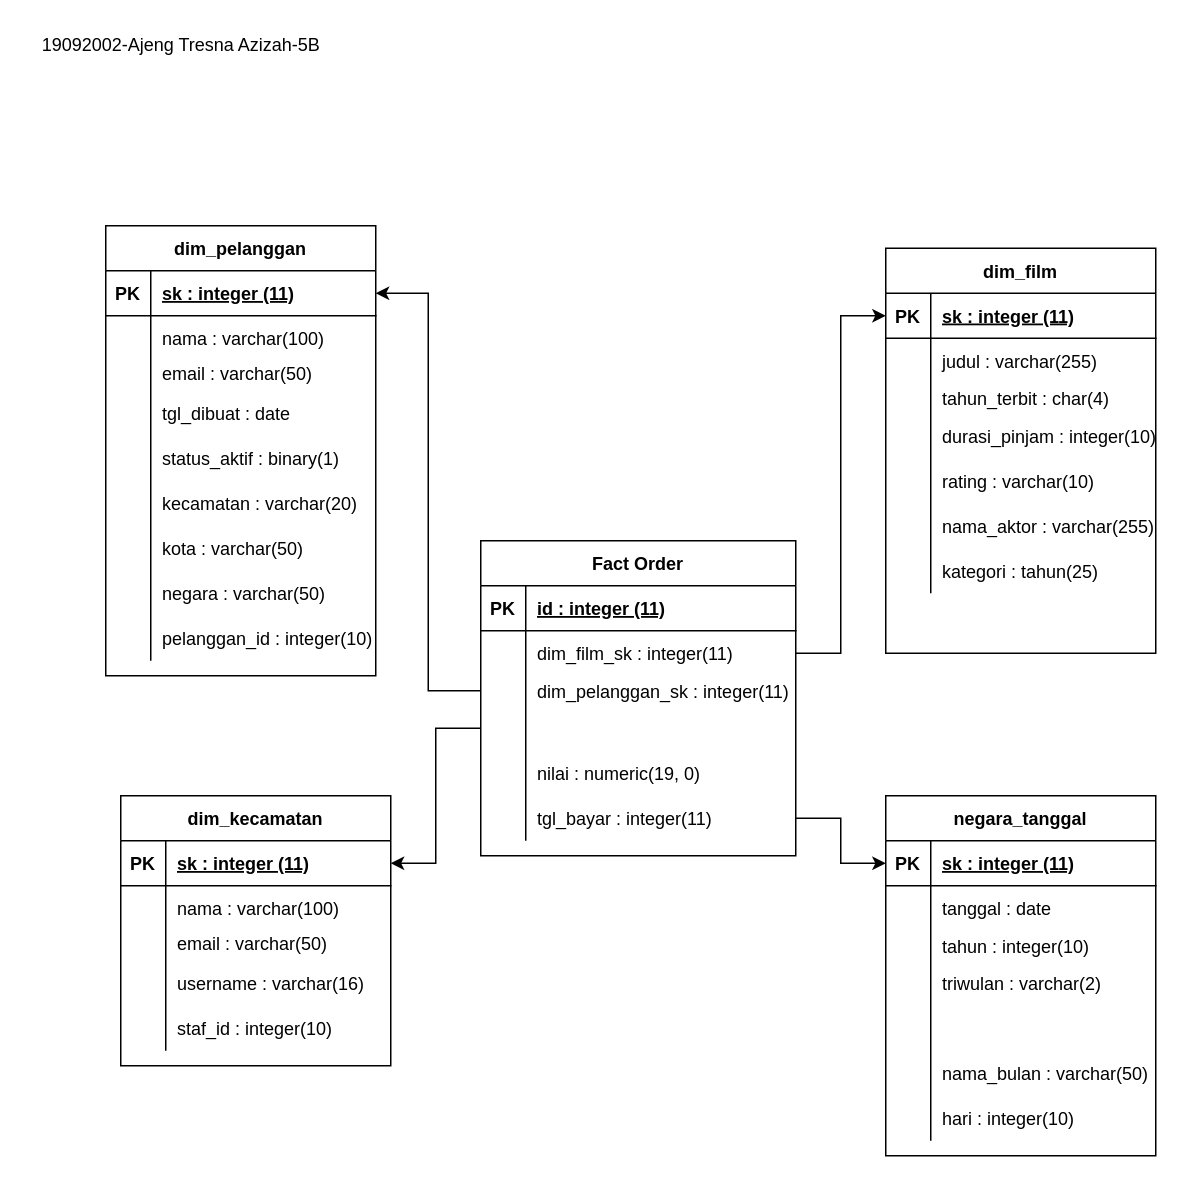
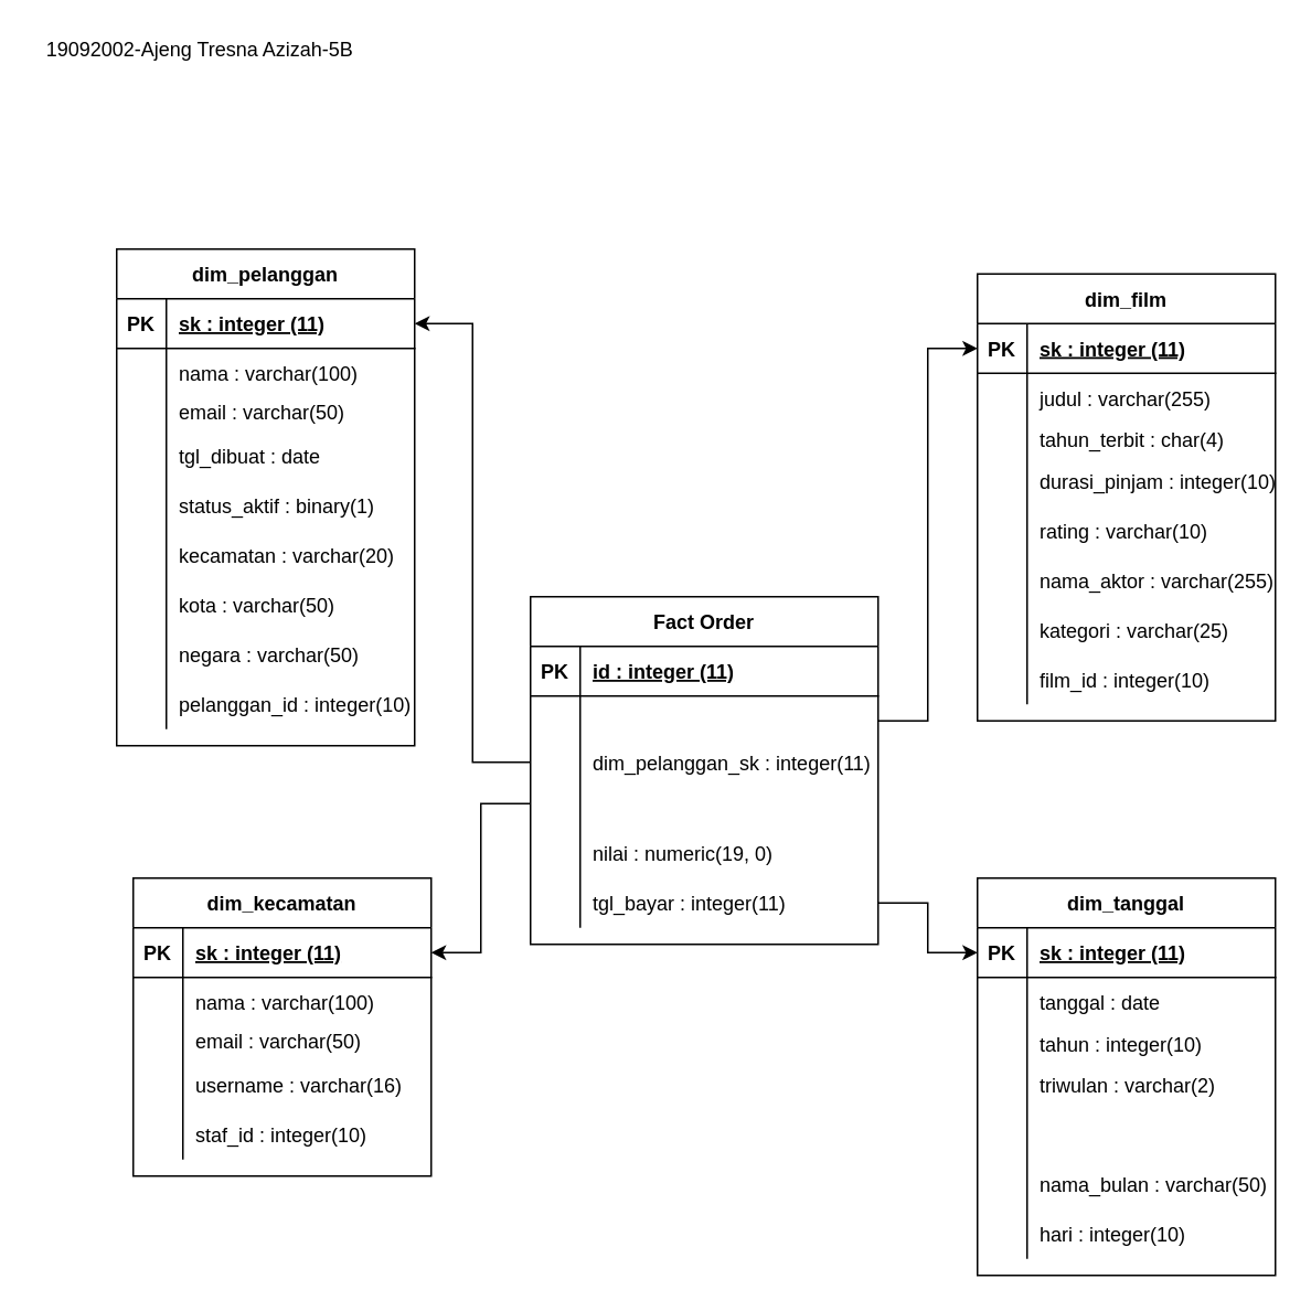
- <mxCell id="88" value="kategori : tahun(25)" style="shape=partialRectangle;connectable=0;fillColor=none;top=0;left=0;bottom=0;right=0;align=left;spacingLeft=6;overflow=hidden;" vertex="1" parent="86"><mxGeometry x="30" width="150" height="30" as="geometry" /></mxCell>
+ <mxCell id="88" value="kategori : varchar(25)" style="shape=partialRectangle;connectable=0;fillColor=none;top=0;left=0;bottom=0;right=0;align=left;spacingLeft=6;overflow=hidden;" vertex="1" parent="86"><mxGeometry x="30" width="150" height="30" as="geometry" /></mxCell>
+ <mxCell id="91" value="film_id : integer(10)" style="shape=partialRectangle;connectable=0;fillColor=none;top=0;left=0;bottom=0;right=0;align=left;spacingLeft=6;overflow=hidden;" vertex="1" parent="89"><mxGeometry x="30" width="150" height="30" as="geometry" /></mxCell>
- <mxCell id="98" value="dim_film_sk : integer(11)" style="shape=partialRectangle;connectable=0;fillColor=none;top=0;left=0;bottom=0;right=0;align=left;spacingLeft=6;overflow=hidden;" vertex="1" parent="96"><mxGeometry x="30" width="180" height="30" as="geometry" /></mxCell>
- <mxCell id="46" value="negara_tanggal" style="shape=table;startSize=30;container=1;collapsible=1;childLayout=tableLayout;fixedRows=1;rowLines=0;fontStyle=1;align=center;resizeLast=1;" vertex="1" parent="1"><mxGeometry x="590" y="530" width="180" height="240" as="geometry" /></mxCell>
+ <mxCell id="46" value="dim_tanggal" style="shape=table;startSize=30;container=1;collapsible=1;childLayout=tableLayout;fixedRows=1;rowLines=0;fontStyle=1;align=center;resizeLast=1;" vertex="1" parent="1"><mxGeometry x="590" y="530" width="180" height="240" as="geometry" /></mxCell>
